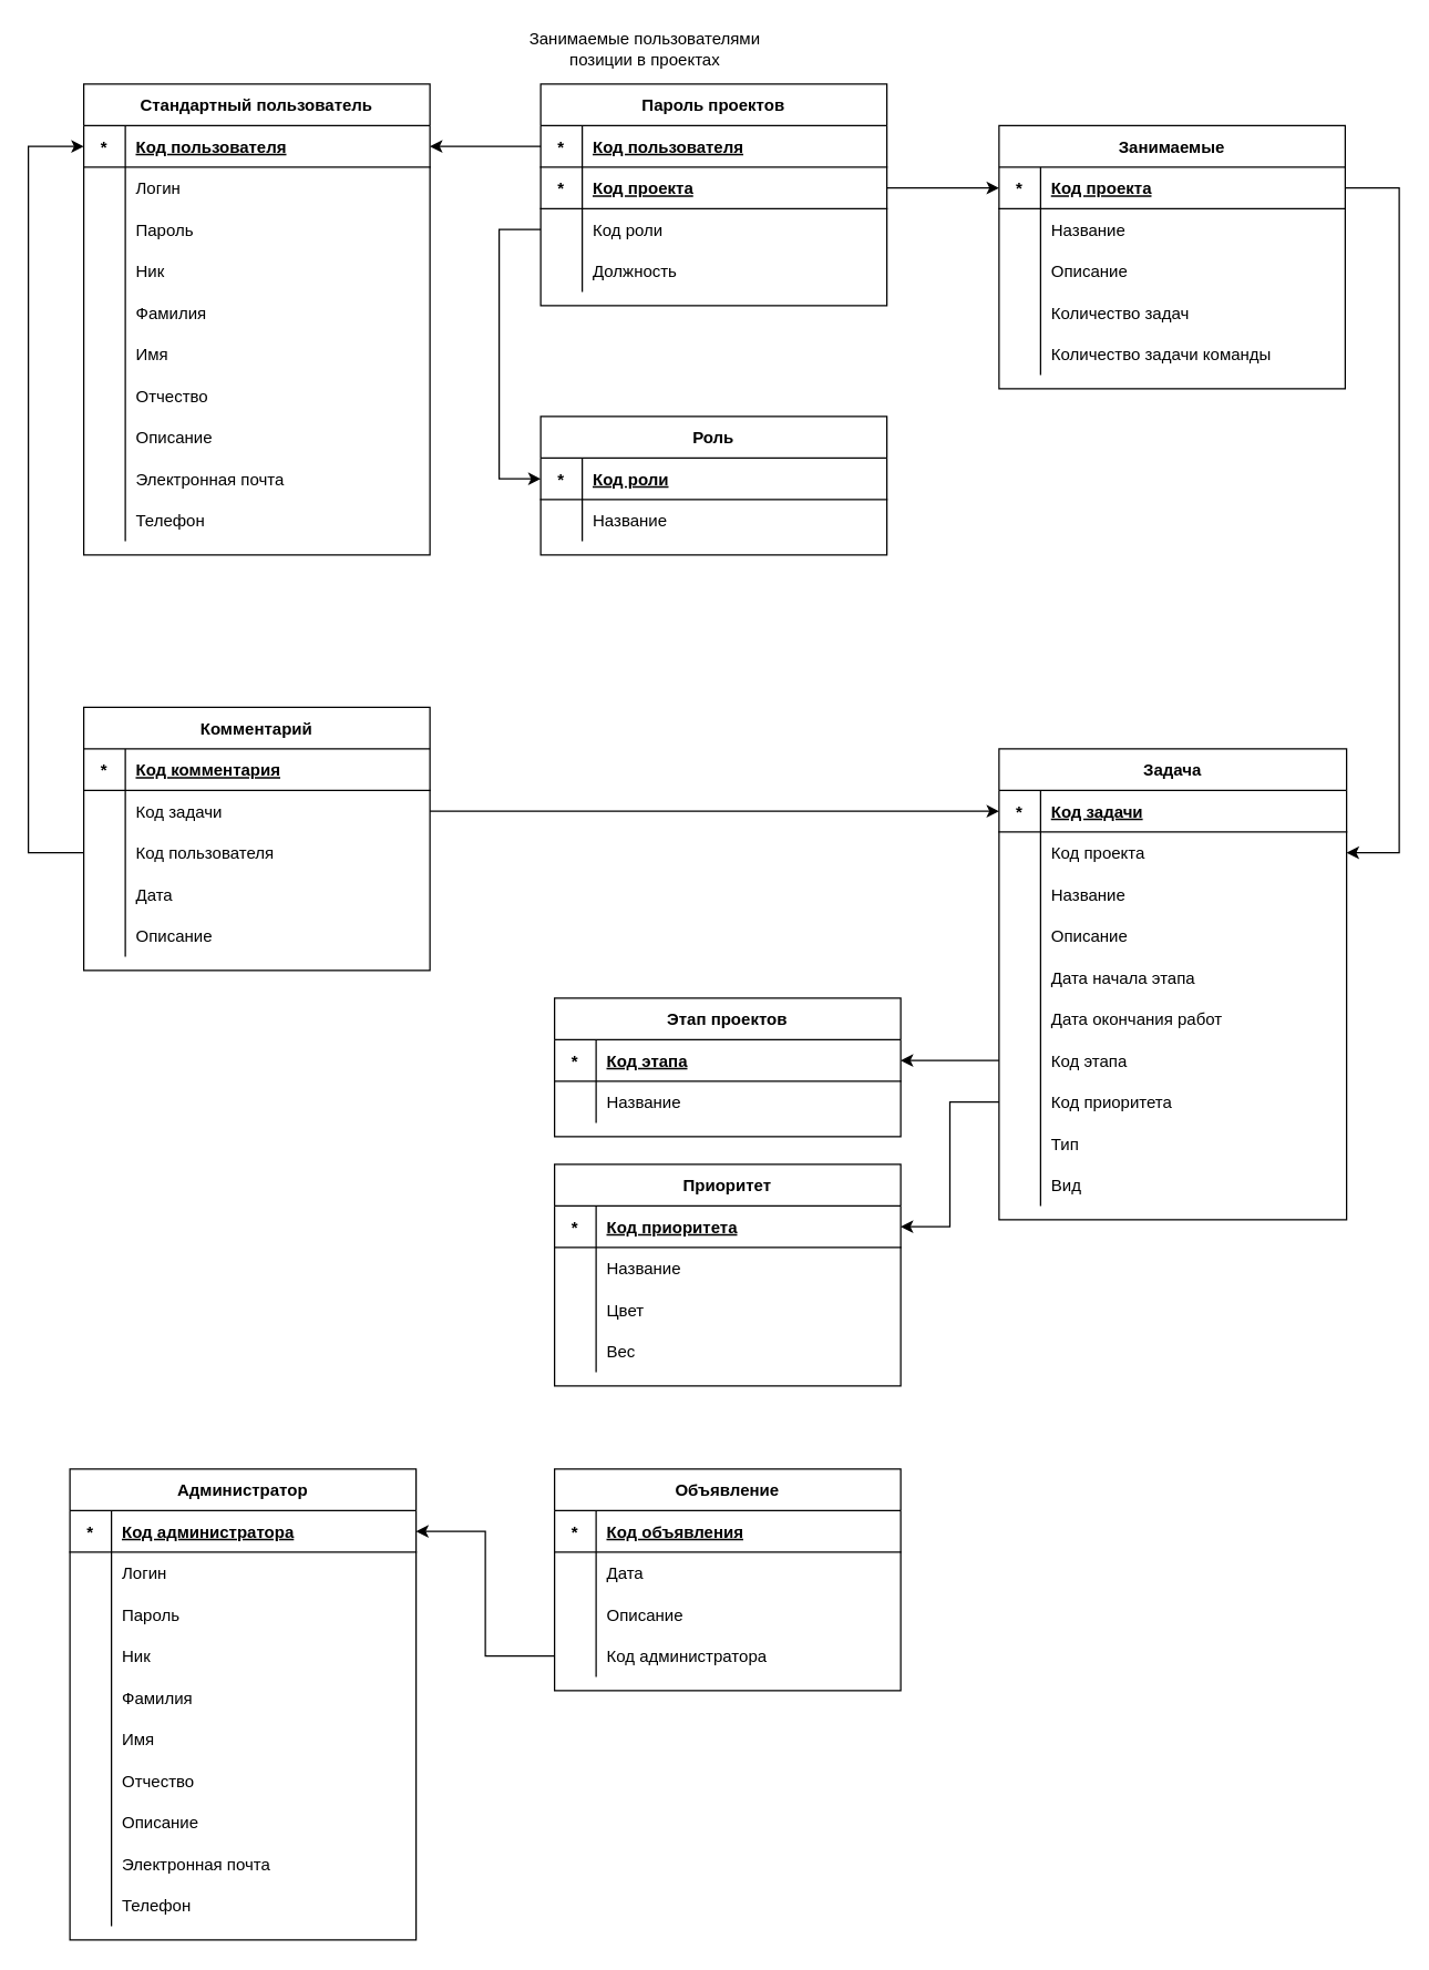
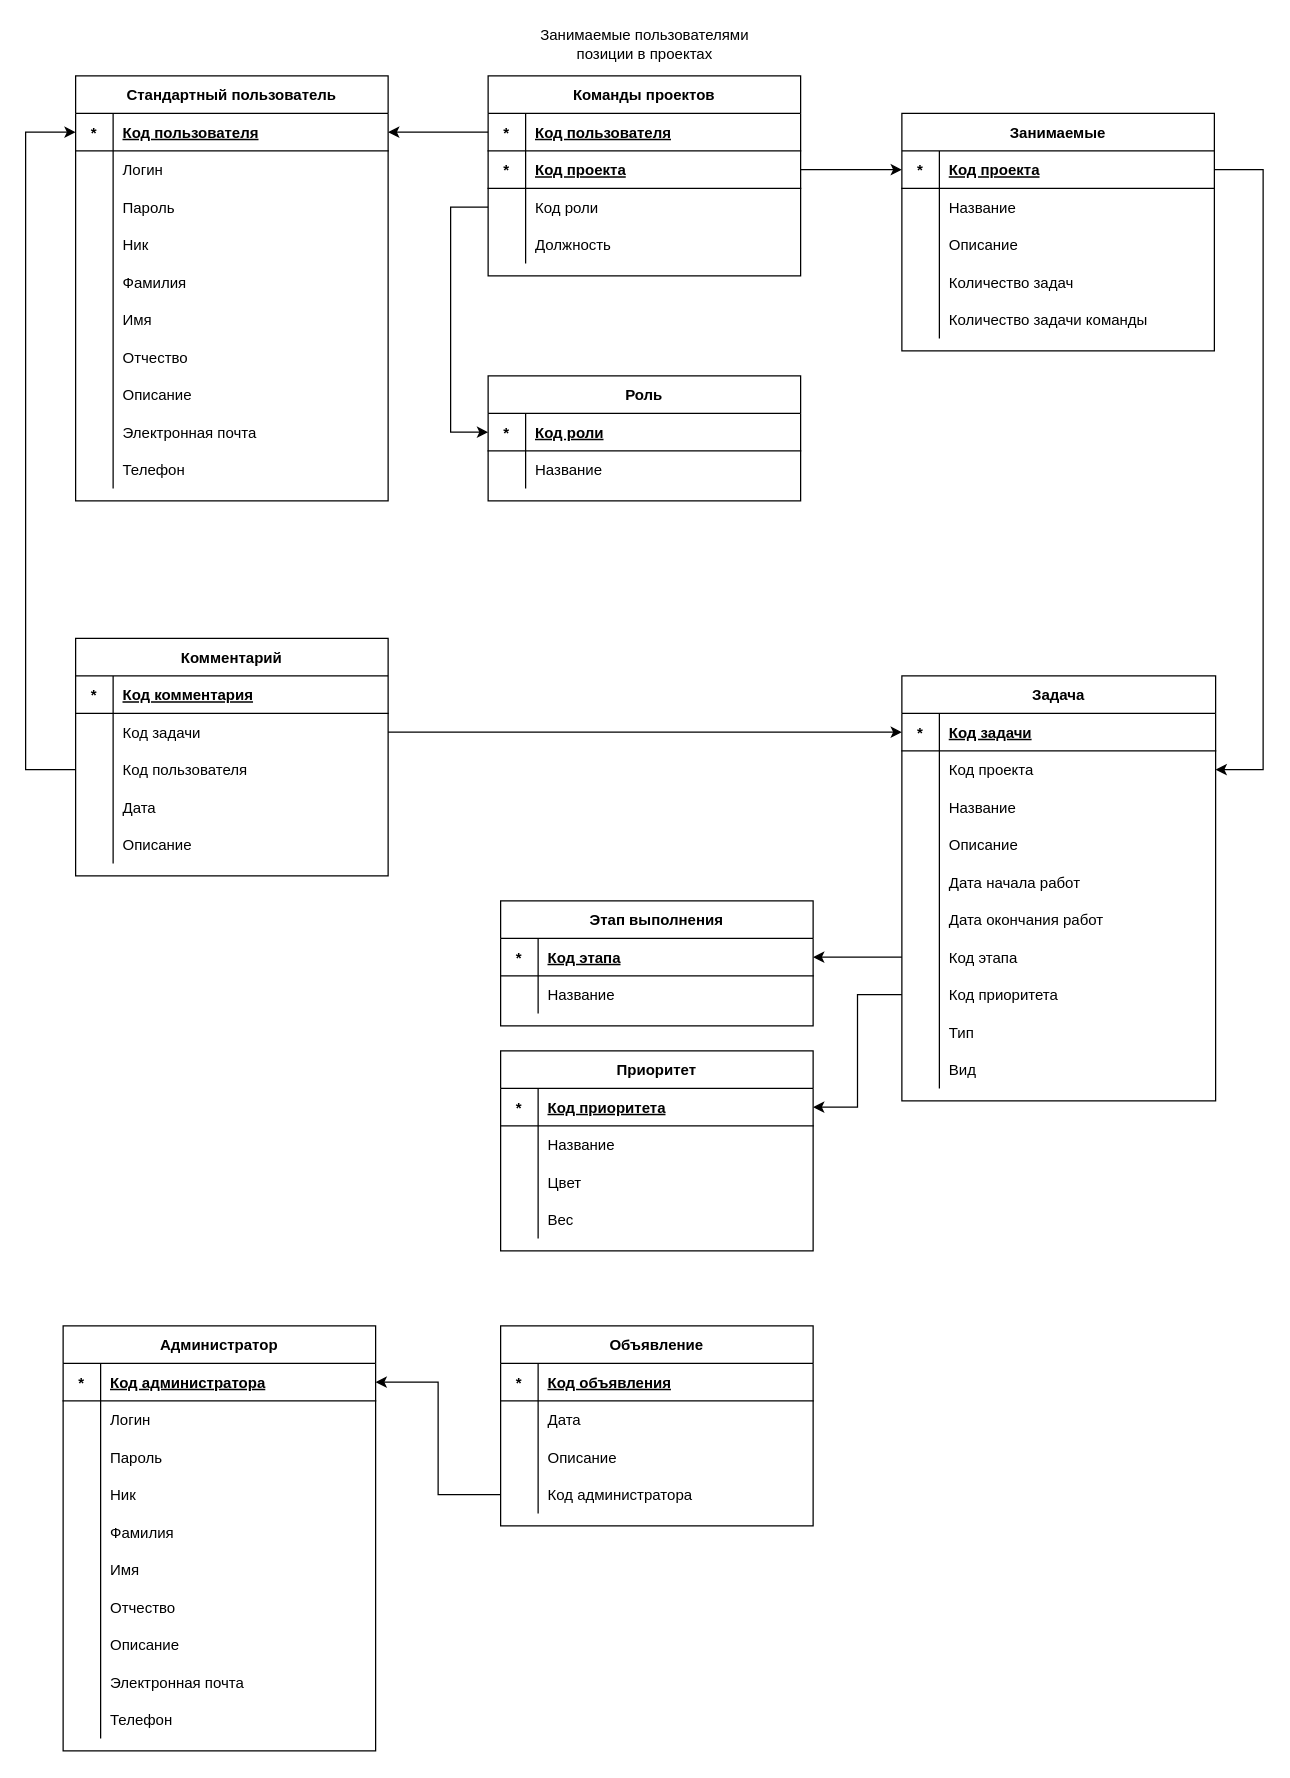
- <mxCell id="189" value="Занимаемые пользователями&lt;br style=&quot;padding: 0px ; margin: 0px&quot;&gt;позиции в проектах" style="text;html=1;strokeColor=none;fillColor=none;align=center;verticalAlign=middle;whiteSpace=wrap;rounded=0;" parent="1" vertex="1"><mxGeometry x="372.5" y="20" width="185" height="30" as="geometry" /></mxCell>
+ <mxCell id="189" value="Занимаемые пользователями&lt;br style=&quot;padding: 0px ; margin: 0px&quot;&gt;позиции в проектах" style="text;html=1;strokeColor=none;fillColor=none;align=center;verticalAlign=middle;whiteSpace=wrap;rounded=0;" parent="1" vertex="1"><mxGeometry x="422.5" y="20" width="185" height="30" as="geometry" /></mxCell>
- <mxCell id="85" value="Пароль проектов" style="shape=table;startSize=30;container=1;collapsible=1;childLayout=tableLayout;fixedRows=1;rowLines=0;fontStyle=1;align=center;resizeLast=1;" parent="1" vertex="1"><mxGeometry x="390" y="60" width="250" height="160" as="geometry"><mxRectangle x="70" y="360" width="70" height="30" as="alternateBounds" /></mxGeometry></mxCell>
+ <mxCell id="85" value="Команды проектов" style="shape=table;startSize=30;container=1;collapsible=1;childLayout=tableLayout;fixedRows=1;rowLines=0;fontStyle=1;align=center;resizeLast=1;" parent="1" vertex="1"><mxGeometry x="390" y="60" width="250" height="160" as="geometry"><mxRectangle x="70" y="360" width="70" height="30" as="alternateBounds" /></mxGeometry></mxCell>
- <mxCell id="53" value="Дата начала этапа" style="shape=partialRectangle;overflow=hidden;connectable=0;fillColor=none;top=0;left=0;bottom=0;right=0;align=left;spacingLeft=6;" parent="51" vertex="1"><mxGeometry x="30" width="221" height="30" as="geometry"><mxRectangle width="221" height="30" as="alternateBounds" /></mxGeometry></mxCell>
+ <mxCell id="53" value="Дата начала работ" style="shape=partialRectangle;overflow=hidden;connectable=0;fillColor=none;top=0;left=0;bottom=0;right=0;align=left;spacingLeft=6;" parent="51" vertex="1"><mxGeometry x="30" width="221" height="30" as="geometry"><mxRectangle width="221" height="30" as="alternateBounds" /></mxGeometry></mxCell>
- <mxCell id="31" value="Этап проектов" style="shape=table;startSize=30;container=1;collapsible=1;childLayout=tableLayout;fixedRows=1;rowLines=0;fontStyle=1;align=center;resizeLast=1;" parent="1" vertex="1"><mxGeometry x="400" y="720" width="250" height="100.0" as="geometry" /></mxCell>
+ <mxCell id="31" value="Этап выполнения" style="shape=table;startSize=30;container=1;collapsible=1;childLayout=tableLayout;fixedRows=1;rowLines=0;fontStyle=1;align=center;resizeLast=1;" parent="1" vertex="1"><mxGeometry x="400" y="720" width="250" height="100.0" as="geometry" /></mxCell>
